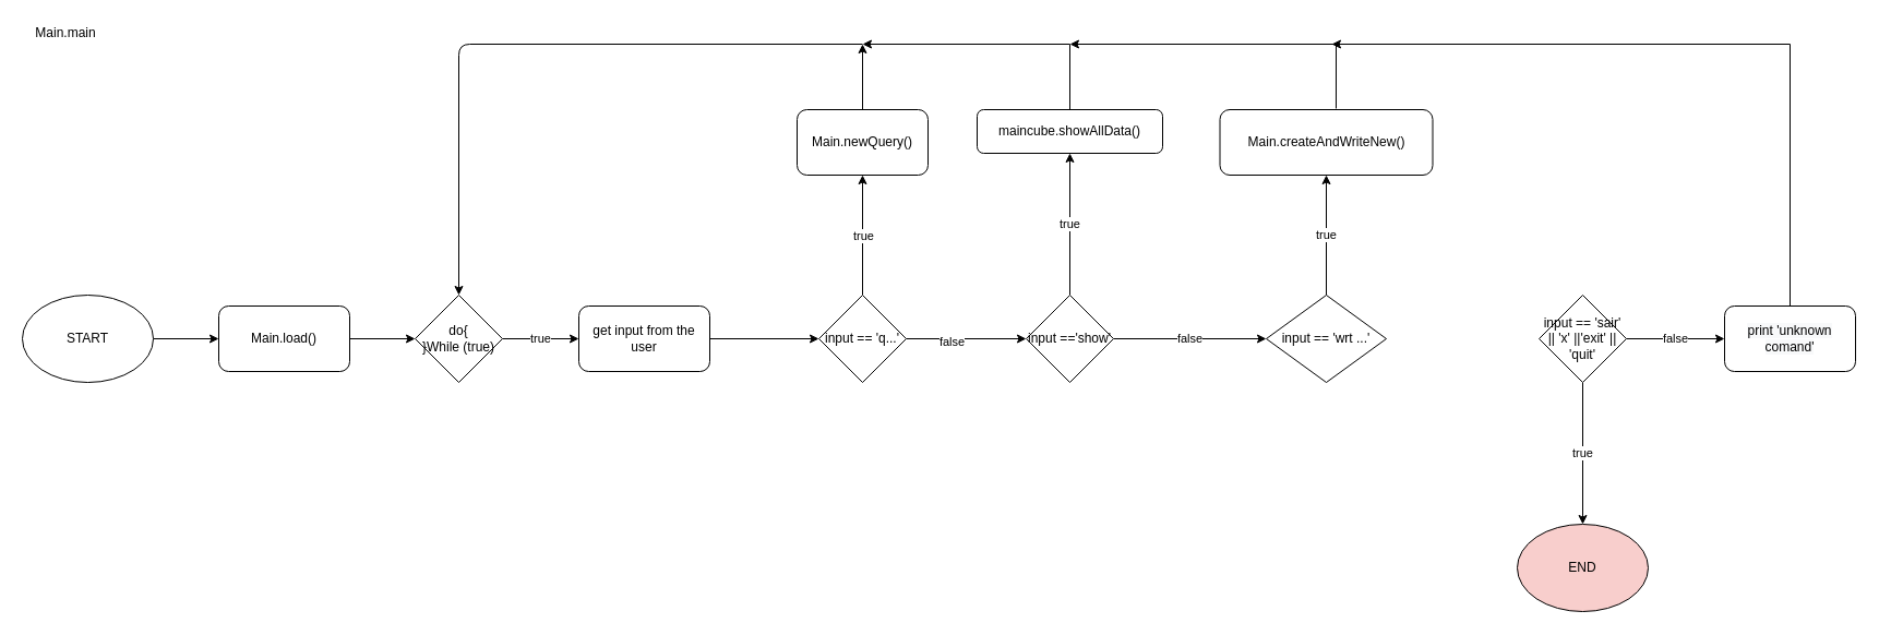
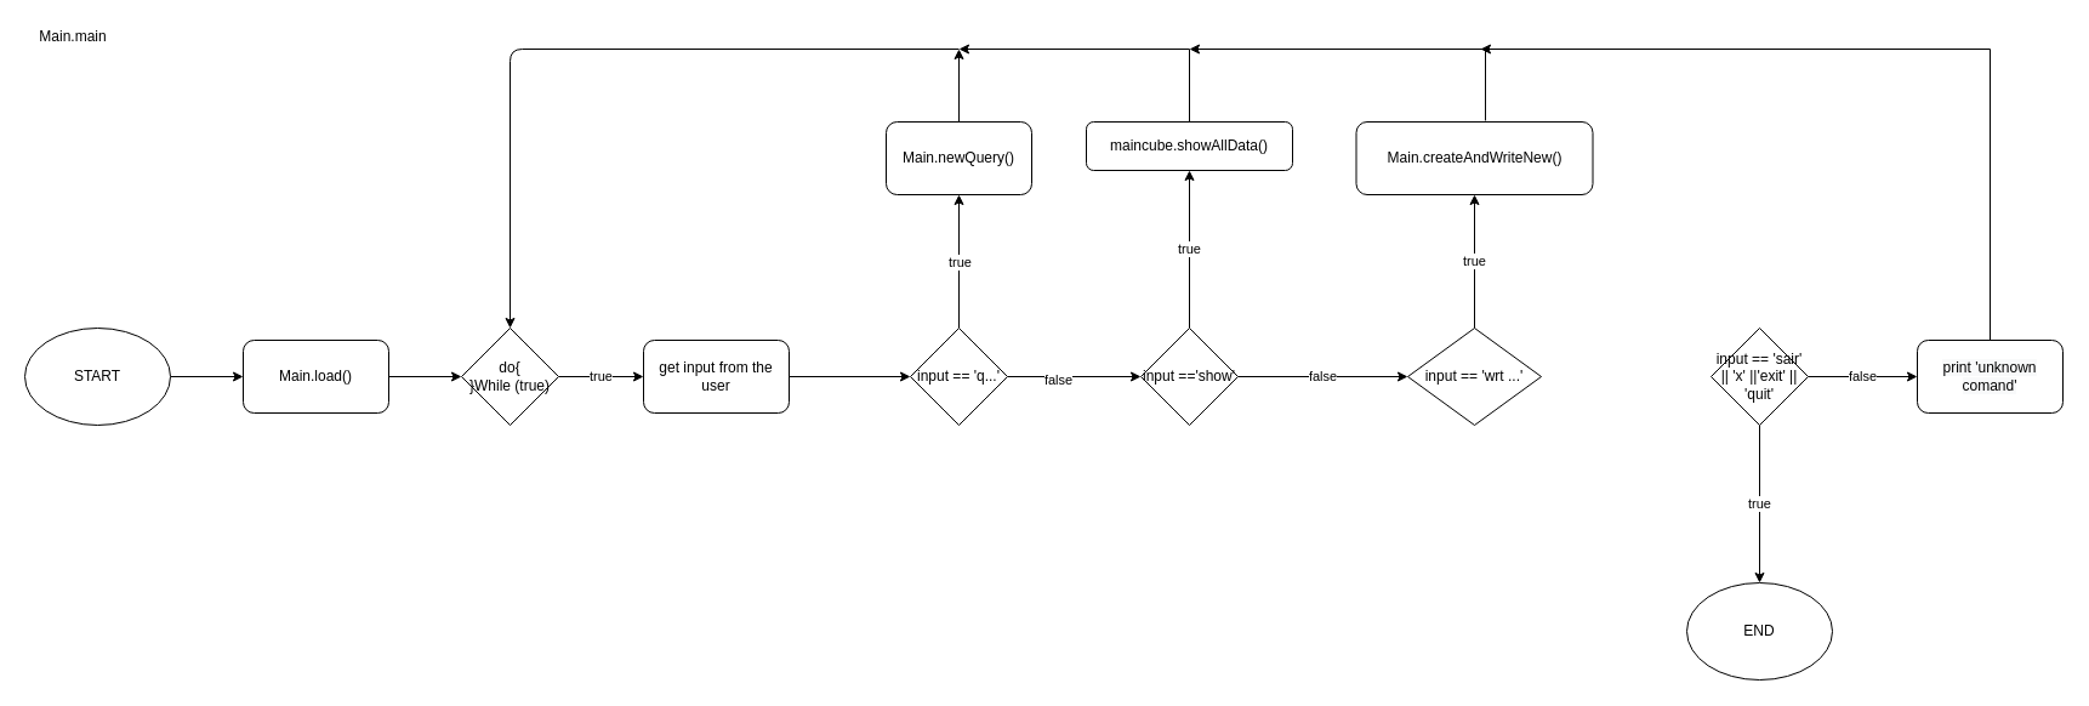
- <mxCell id="30" value="END" style="ellipse;whiteSpace=wrap;html=1;fillColor=#f8cecc;" parent="1" vertex="1"><mxGeometry x="1390" y="480" width="120" height="80" as="geometry" /></mxCell>
+ <mxCell id="30" value="END" style="ellipse;whiteSpace=wrap;html=1;" parent="1" vertex="1"><mxGeometry x="1390" y="480" width="120" height="80" as="geometry" /></mxCell>
